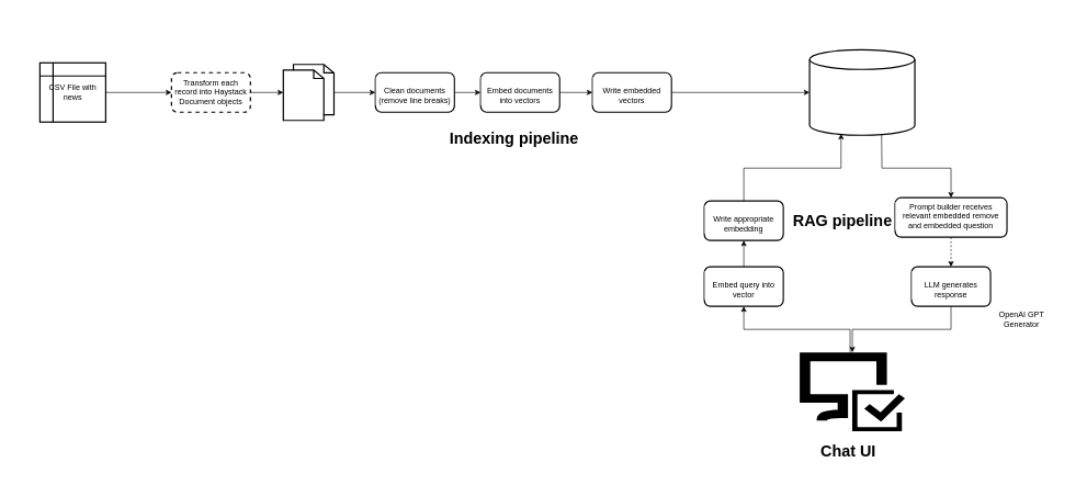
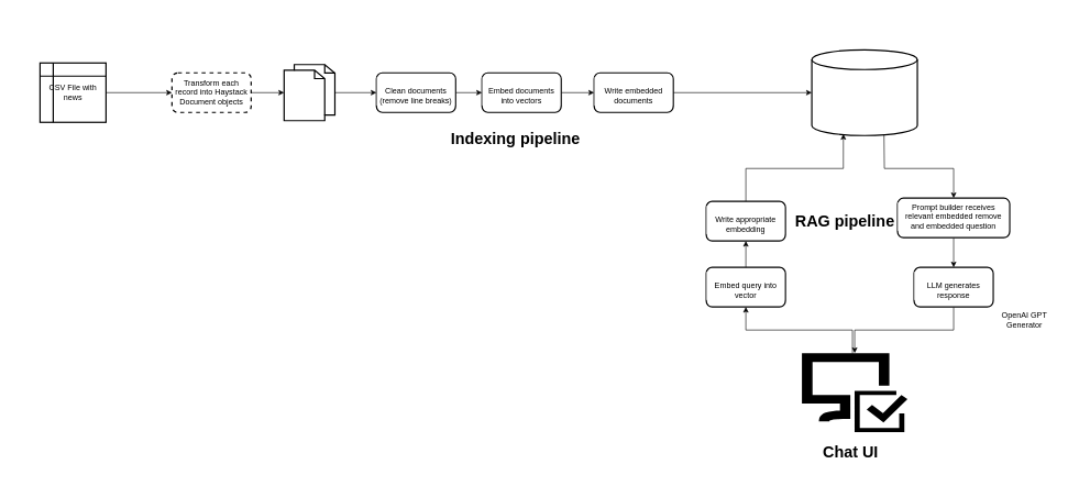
- <mxCell id="14" value="&lt;div&gt;&lt;br&gt;&lt;/div&gt;Write embedded vectors" style="whiteSpace=wrap;html=1;verticalAlign=top;strokeColor=#000000;rounded=1;labelBackgroundColor=#ffffff;strokeWidth=2;shadow=0;dashed=0;" vertex="1" parent="1"><mxGeometry x="900" y="110" width="120" height="60" as="geometry" /></mxCell>
+ <mxCell id="14" value="&lt;div&gt;&lt;br&gt;&lt;/div&gt;Write embedded documents" style="whiteSpace=wrap;html=1;verticalAlign=top;strokeColor=#000000;rounded=1;labelBackgroundColor=#ffffff;strokeWidth=2;shadow=0;dashed=0;" vertex="1" parent="1"><mxGeometry x="900" y="110" width="120" height="60" as="geometry" /></mxCell>
- <mxCell id="21" value="" style="edgeStyle=orthogonalEdgeStyle;rounded=0;orthogonalLoop=1;jettySize=auto;html=1;dashed=1;" edge="1" parent="1" source="33" target="37"><mxGeometry relative="1" as="geometry" /></mxCell>
+ <mxCell id="21" value="" style="edgeStyle=orthogonalEdgeStyle;rounded=0;orthogonalLoop=1;jettySize=auto;html=1;" edge="1" parent="1" source="33" target="37"><mxGeometry relative="1" as="geometry" /></mxCell>
